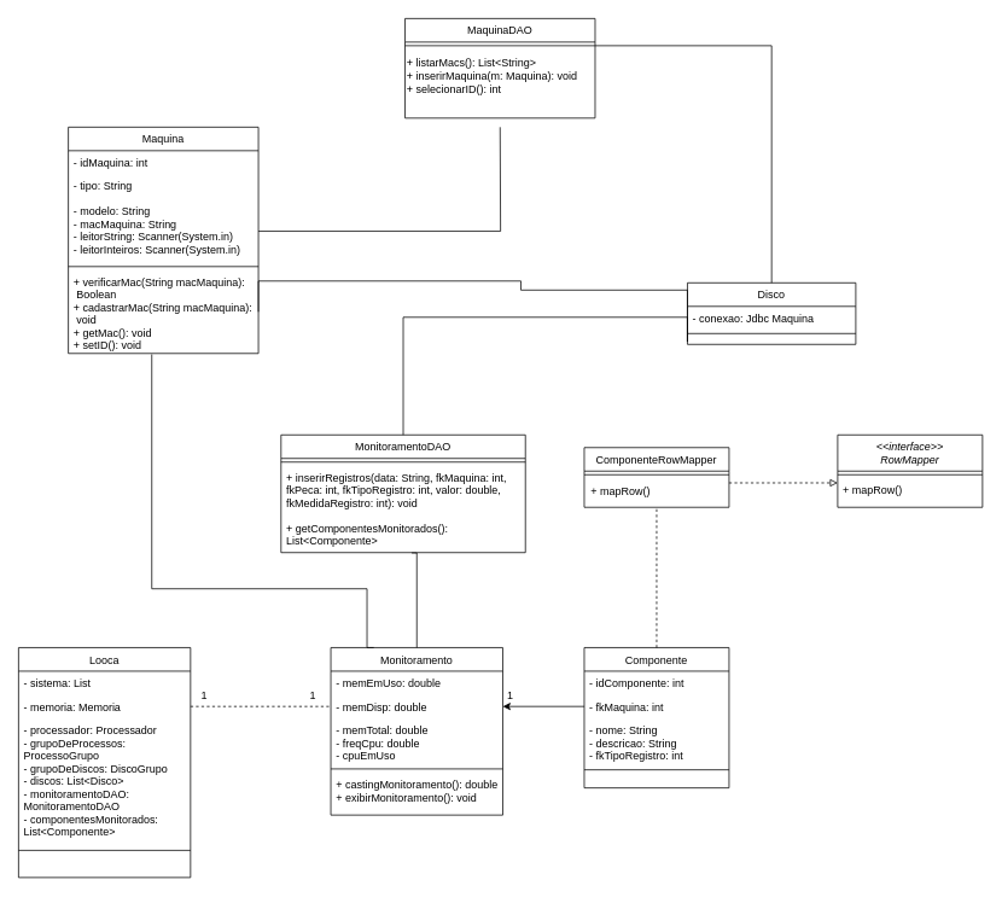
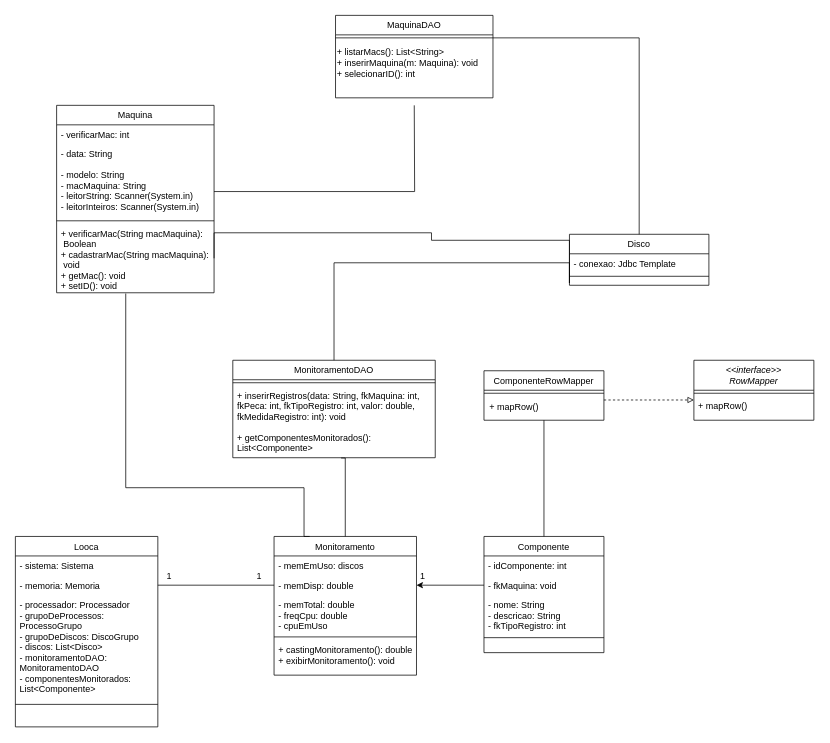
- <mxCell id="15" value="- idMaquina: int" style="text;align=left;verticalAlign=top;spacingLeft=4;spacingRight=4;overflow=hidden;rotatable=0;points=[[0,0.5],[1,0.5]];portConstraint=eastwest;" parent="14" vertex="1"><mxGeometry y="26" width="210" height="26" as="geometry" /></mxCell>
+ <mxCell id="15" value="- verificarMac: int" style="text;align=left;verticalAlign=top;spacingLeft=4;spacingRight=4;overflow=hidden;rotatable=0;points=[[0,0.5],[1,0.5]];portConstraint=eastwest;" parent="14" vertex="1"><mxGeometry y="26" width="210" height="26" as="geometry" /></mxCell>
- <mxCell id="16" value="- tipo: String" style="text;align=left;verticalAlign=top;spacingLeft=4;spacingRight=4;overflow=hidden;rotatable=0;points=[[0,0.5],[1,0.5]];portConstraint=eastwest;rounded=0;shadow=0;html=0;" parent="14" vertex="1"><mxGeometry y="52" width="210" height="28" as="geometry" /></mxCell>
+ <mxCell id="16" value="- data: String" style="text;align=left;verticalAlign=top;spacingLeft=4;spacingRight=4;overflow=hidden;rotatable=0;points=[[0,0.5],[1,0.5]];portConstraint=eastwest;rounded=0;shadow=0;html=0;" parent="14" vertex="1"><mxGeometry y="52" width="210" height="28" as="geometry" /></mxCell>
- <mxCell id="3" value="- conexao: Jdbc Maquina" style="text;align=left;verticalAlign=top;spacingLeft=4;spacingRight=4;overflow=hidden;rotatable=0;points=[[0,0.5],[1,0.5]];portConstraint=eastwest;" parent="2" vertex="1"><mxGeometry y="26" width="186" height="26" as="geometry" /></mxCell>
+ <mxCell id="3" value="- conexao: Jdbc Template" style="text;align=left;verticalAlign=top;spacingLeft=4;spacingRight=4;overflow=hidden;rotatable=0;points=[[0,0.5],[1,0.5]];portConstraint=eastwest;" parent="2" vertex="1"><mxGeometry y="26" width="186" height="26" as="geometry" /></mxCell>
- <mxCell id="50" style="edgeStyle=orthogonalEdgeStyle;rounded=0;orthogonalLoop=1;jettySize=auto;html=1;exitX=0.5;exitY=0;exitDx=0;exitDy=0;endArrow=none;endFill=0;entryX=0.5;entryY=1;entryDx=0;entryDy=0;dashed=1;" parent="1" source="32" target="26" edge="1"><mxGeometry relative="1" as="geometry"><mxPoint x="725" y="634" as="targetPoint" /><Array as="points" /></mxGeometry></mxCell>
+ <mxCell id="50" style="edgeStyle=orthogonalEdgeStyle;rounded=0;orthogonalLoop=1;jettySize=auto;html=1;exitX=0.5;exitY=0;exitDx=0;exitDy=0;endArrow=none;endFill=0;entryX=0.5;entryY=1;entryDx=0;entryDy=0;" parent="1" source="32" target="26" edge="1"><mxGeometry relative="1" as="geometry"><mxPoint x="725" y="634" as="targetPoint" /><Array as="points" /></mxGeometry></mxCell>
- <mxCell id="39" value="- sistema: List" style="text;align=left;verticalAlign=top;spacingLeft=4;spacingRight=4;overflow=hidden;rotatable=0;points=[[0,0.5],[1,0.5]];portConstraint=eastwest;" parent="38" vertex="1"><mxGeometry y="26" width="190" height="26" as="geometry" /></mxCell>
+ <mxCell id="39" value="- sistema: Sistema" style="text;align=left;verticalAlign=top;spacingLeft=4;spacingRight=4;overflow=hidden;rotatable=0;points=[[0,0.5],[1,0.5]];portConstraint=eastwest;" parent="38" vertex="1"><mxGeometry y="26" width="190" height="26" as="geometry" /></mxCell>
- <mxCell id="21" value="- memEmUso: double" style="text;align=left;verticalAlign=top;spacingLeft=4;spacingRight=4;overflow=hidden;rotatable=0;points=[[0,0.5],[1,0.5]];portConstraint=eastwest;" parent="20" vertex="1"><mxGeometry y="26" width="190" height="26" as="geometry" /></mxCell>
+ <mxCell id="21" value="- memEmUso: discos" style="text;align=left;verticalAlign=top;spacingLeft=4;spacingRight=4;overflow=hidden;rotatable=0;points=[[0,0.5],[1,0.5]];portConstraint=eastwest;" parent="20" vertex="1"><mxGeometry y="26" width="190" height="26" as="geometry" /></mxCell>
- <mxCell id="43" style="edgeStyle=orthogonalEdgeStyle;rounded=0;orthogonalLoop=1;jettySize=auto;html=1;entryX=0;entryY=0.5;entryDx=0;entryDy=0;endArrow=none;endFill=0;dashed=1;" parent="1" source="40" target="22" edge="1"><mxGeometry relative="1" as="geometry" /></mxCell>
+ <mxCell id="43" style="edgeStyle=orthogonalEdgeStyle;rounded=0;orthogonalLoop=1;jettySize=auto;html=1;entryX=0;entryY=0.5;entryDx=0;entryDy=0;endArrow=none;endFill=0;" parent="1" source="40" target="22" edge="1"><mxGeometry relative="1" as="geometry" /></mxCell>
- <mxCell id="34" value="- fkMaquina: int" style="text;align=left;verticalAlign=top;spacingLeft=4;spacingRight=4;overflow=hidden;rotatable=0;points=[[0,0.5],[1,0.5]];portConstraint=eastwest;rounded=0;shadow=0;html=0;" parent="32" vertex="1"><mxGeometry y="52" width="160" height="26" as="geometry" /></mxCell>
+ <mxCell id="34" value="- fkMaquina: void" style="text;align=left;verticalAlign=top;spacingLeft=4;spacingRight=4;overflow=hidden;rotatable=0;points=[[0,0.5],[1,0.5]];portConstraint=eastwest;rounded=0;shadow=0;html=0;" parent="32" vertex="1"><mxGeometry y="52" width="160" height="26" as="geometry" /></mxCell>
